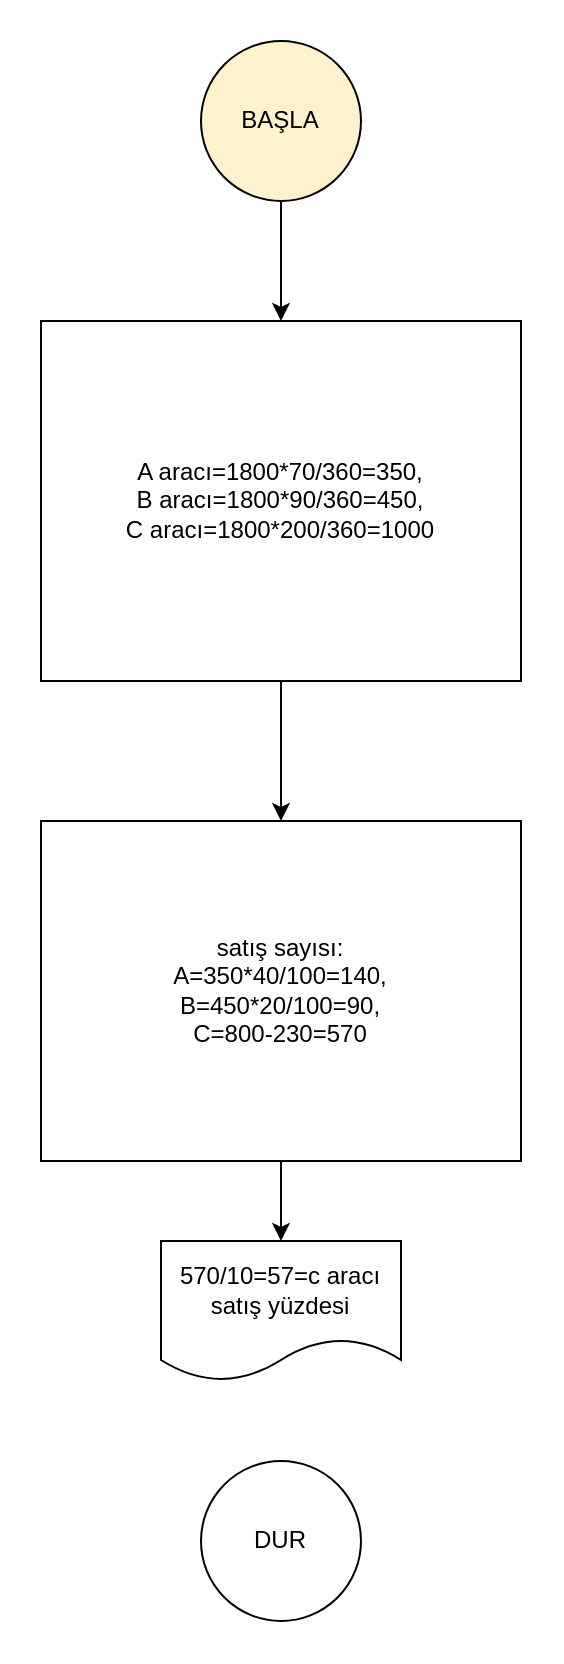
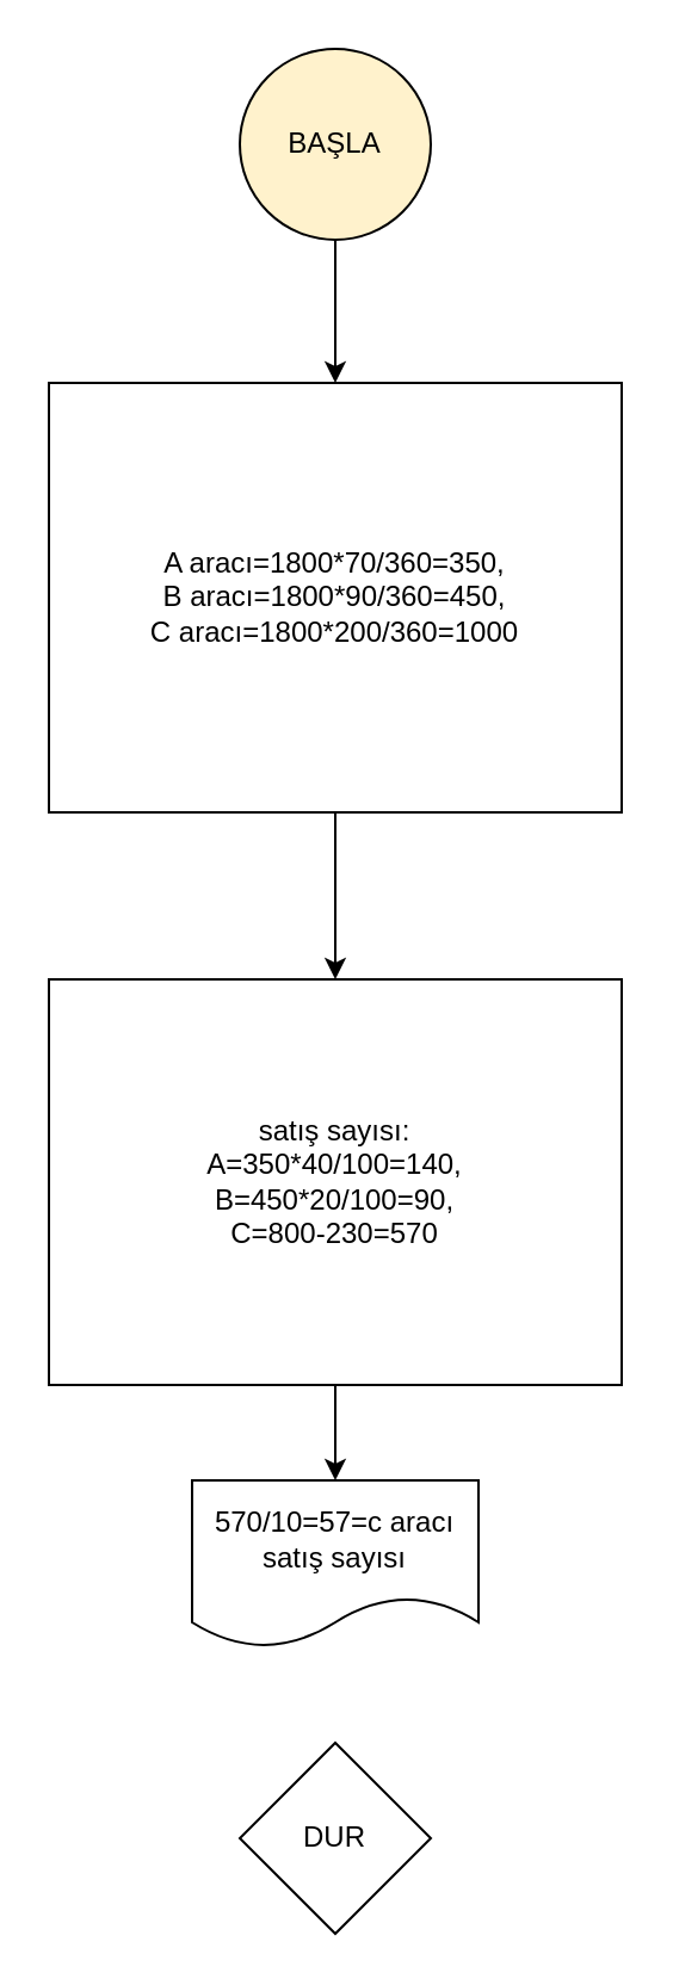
- <mxCell id="9" value="570/10=57=c aracı satış yüzdesi" style="shape=document;whiteSpace=wrap;html=1;boundedLbl=1;" vertex="1" parent="1"><mxGeometry x="80" y="620" width="120" height="70" as="geometry" /></mxCell>
+ <mxCell id="9" value="570/10=57=c aracı satış sayısı" style="shape=document;whiteSpace=wrap;html=1;boundedLbl=1;" vertex="1" parent="1"><mxGeometry x="80" y="620" width="120" height="70" as="geometry" /></mxCell>
- <mxCell id="2" value="DUR" style="ellipse;whiteSpace=wrap;html=1;aspect=fixed;" vertex="1" parent="1"><mxGeometry x="100" y="730" width="80" height="80" as="geometry" /></mxCell>
+ <mxCell id="2" value="DUR" style="rhombus;whiteSpace=wrap;html=1;aspect=fixed;" vertex="1" parent="1"><mxGeometry x="100" y="730" width="80" height="80" as="geometry" /></mxCell>
